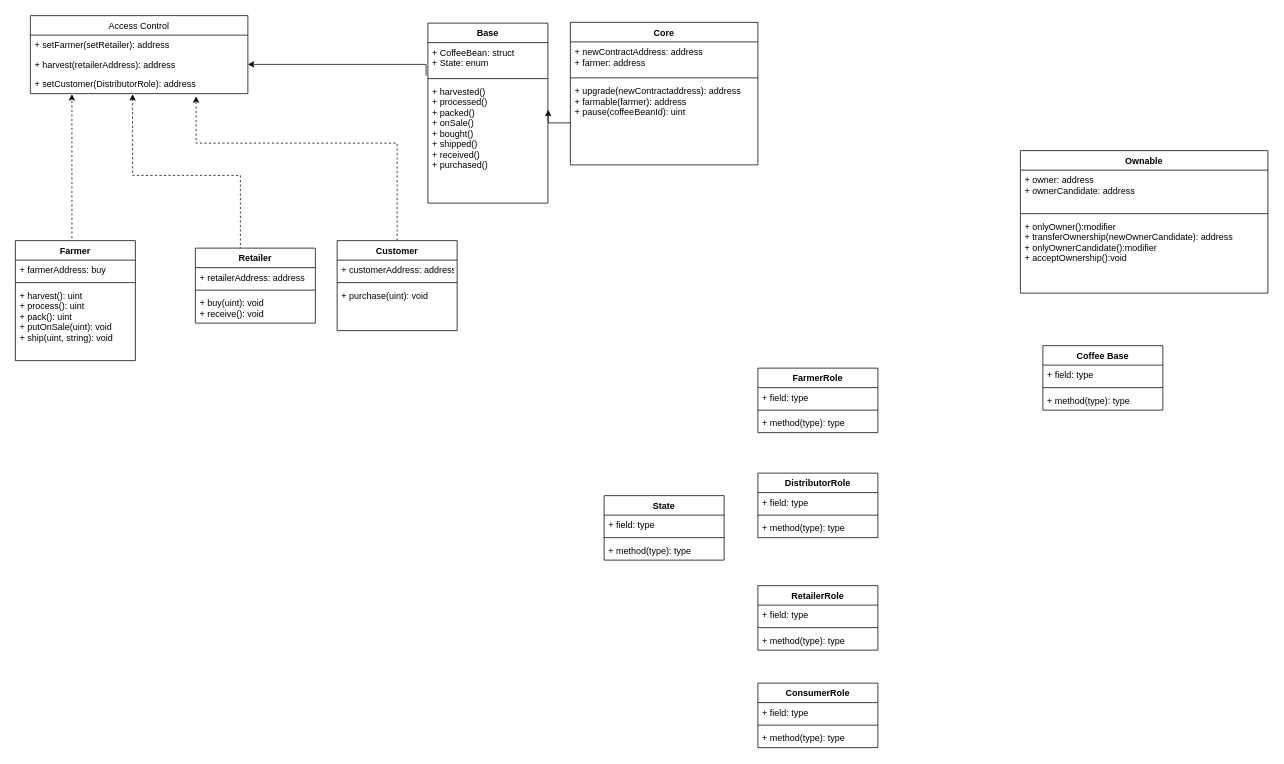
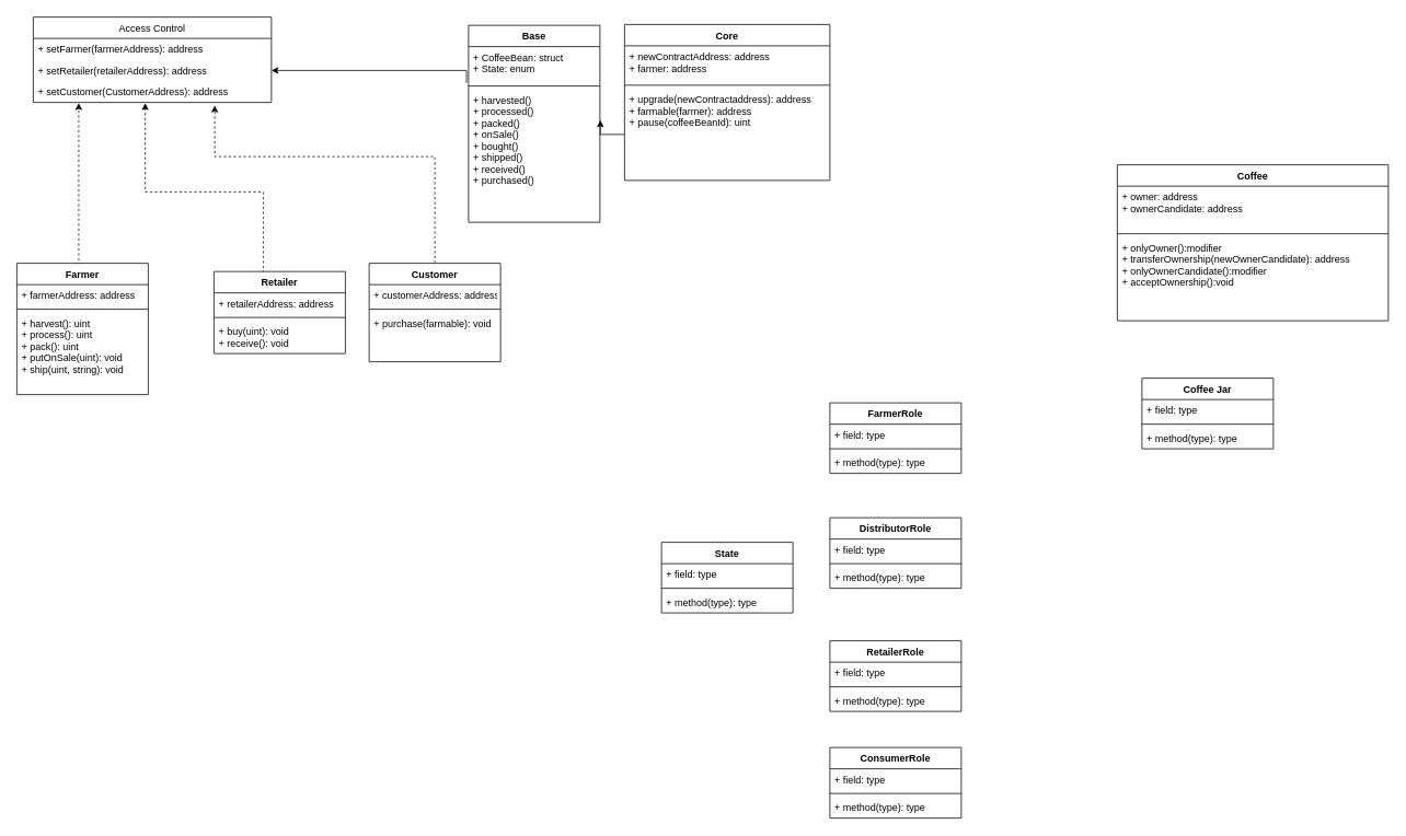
- <mxCell id="3" value="+ setFarmer(setRetailer): address" style="text;strokeColor=none;fillColor=none;align=left;verticalAlign=top;spacingLeft=4;spacingRight=4;overflow=hidden;rotatable=0;points=[[0,0.5],[1,0.5]];portConstraint=eastwest;" vertex="1" parent="2"><mxGeometry y="26" width="290" height="26" as="geometry" /></mxCell>
+ <mxCell id="3" value="+ setFarmer(farmerAddress): address" style="text;strokeColor=none;fillColor=none;align=left;verticalAlign=top;spacingLeft=4;spacingRight=4;overflow=hidden;rotatable=0;points=[[0,0.5],[1,0.5]];portConstraint=eastwest;" vertex="1" parent="2"><mxGeometry y="26" width="290" height="26" as="geometry" /></mxCell>
- <mxCell id="4" value="+ harvest(retailerAddress): address" style="text;strokeColor=none;fillColor=none;align=left;verticalAlign=top;spacingLeft=4;spacingRight=4;overflow=hidden;rotatable=0;points=[[0,0.5],[1,0.5]];portConstraint=eastwest;" vertex="1" parent="2"><mxGeometry y="52" width="290" height="26" as="geometry" /></mxCell>
+ <mxCell id="4" value="+ setRetailer(retailerAddress): address" style="text;strokeColor=none;fillColor=none;align=left;verticalAlign=top;spacingLeft=4;spacingRight=4;overflow=hidden;rotatable=0;points=[[0,0.5],[1,0.5]];portConstraint=eastwest;" vertex="1" parent="2"><mxGeometry y="52" width="290" height="26" as="geometry" /></mxCell>
- <mxCell id="5" value="+ setCustomer(DistributorRole): address" style="text;strokeColor=none;fillColor=none;align=left;verticalAlign=top;spacingLeft=4;spacingRight=4;overflow=hidden;rotatable=0;points=[[0,0.5],[1,0.5]];portConstraint=eastwest;" vertex="1" parent="2"><mxGeometry y="78" width="290" height="26" as="geometry" /></mxCell>
+ <mxCell id="5" value="+ setCustomer(CustomerAddress): address" style="text;strokeColor=none;fillColor=none;align=left;verticalAlign=top;spacingLeft=4;spacingRight=4;overflow=hidden;rotatable=0;points=[[0,0.5],[1,0.5]];portConstraint=eastwest;" vertex="1" parent="2"><mxGeometry y="78" width="290" height="26" as="geometry" /></mxCell>
- <mxCell id="35" value="Ownable" style="swimlane;fontStyle=1;align=center;verticalAlign=top;childLayout=stackLayout;horizontal=1;startSize=26;horizontalStack=0;resizeParent=1;resizeParentMax=0;resizeLast=0;collapsible=1;marginBottom=0;" vertex="1" parent="1"><mxGeometry x="1360" y="200" width="330" height="190" as="geometry" /></mxCell>
+ <mxCell id="35" value="Coffee" style="swimlane;fontStyle=1;align=center;verticalAlign=top;childLayout=stackLayout;horizontal=1;startSize=26;horizontalStack=0;resizeParent=1;resizeParentMax=0;resizeLast=0;collapsible=1;marginBottom=0;" vertex="1" parent="1"><mxGeometry x="1360" y="200" width="330" height="190" as="geometry" /></mxCell>
- <mxCell id="9" value="+ farmerAddress: buy" style="text;strokeColor=none;fillColor=none;align=left;verticalAlign=top;spacingLeft=4;spacingRight=4;overflow=hidden;rotatable=0;points=[[0,0.5],[1,0.5]];portConstraint=eastwest;" vertex="1" parent="8"><mxGeometry y="26" width="160" height="26" as="geometry" /></mxCell>
+ <mxCell id="9" value="+ farmerAddress: address" style="text;strokeColor=none;fillColor=none;align=left;verticalAlign=top;spacingLeft=4;spacingRight=4;overflow=hidden;rotatable=0;points=[[0,0.5],[1,0.5]];portConstraint=eastwest;" vertex="1" parent="8"><mxGeometry y="26" width="160" height="26" as="geometry" /></mxCell>
- <mxCell id="16" value="+ purchase(uint): void" style="text;strokeColor=none;fillColor=none;align=left;verticalAlign=top;spacingLeft=4;spacingRight=4;overflow=hidden;rotatable=0;points=[[0,0.5],[1,0.5]];portConstraint=eastwest;" vertex="1" parent="13"><mxGeometry y="60" width="160" height="60" as="geometry" /></mxCell>
+ <mxCell id="16" value="+ purchase(farmable): void" style="text;strokeColor=none;fillColor=none;align=left;verticalAlign=top;spacingLeft=4;spacingRight=4;overflow=hidden;rotatable=0;points=[[0,0.5],[1,0.5]];portConstraint=eastwest;" vertex="1" parent="13"><mxGeometry y="60" width="160" height="60" as="geometry" /></mxCell>
- <mxCell id="31" value="Coffee Base" style="swimlane;fontStyle=1;align=center;verticalAlign=top;childLayout=stackLayout;horizontal=1;startSize=26;horizontalStack=0;resizeParent=1;resizeParentMax=0;resizeLast=0;collapsible=1;marginBottom=0;" vertex="1" parent="1"><mxGeometry x="1390" y="460" width="160" height="86" as="geometry" /></mxCell>
+ <mxCell id="31" value="Coffee Jar" style="swimlane;fontStyle=1;align=center;verticalAlign=top;childLayout=stackLayout;horizontal=1;startSize=26;horizontalStack=0;resizeParent=1;resizeParentMax=0;resizeLast=0;collapsible=1;marginBottom=0;" vertex="1" parent="1"><mxGeometry x="1390" y="460" width="160" height="86" as="geometry" /></mxCell>
